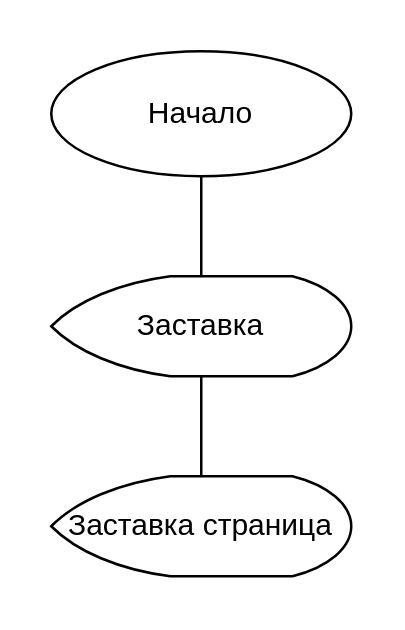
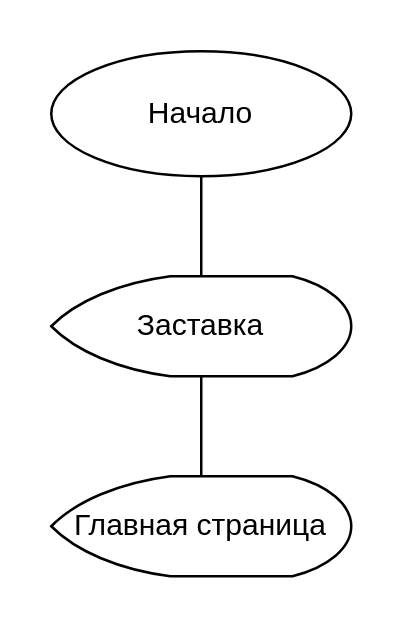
- <mxCell id="6" value="Заставка страница" style="strokeWidth=1;html=1;shape=mxgraph.flowchart.display;whiteSpace=wrap;" vertex="1" parent="1"><mxGeometry x="20" y="190" width="120" height="40" as="geometry" /></mxCell>
+ <mxCell id="6" value="Главная страница" style="strokeWidth=1;html=1;shape=mxgraph.flowchart.display;whiteSpace=wrap;" vertex="1" parent="1"><mxGeometry x="20" y="190" width="120" height="40" as="geometry" /></mxCell>
